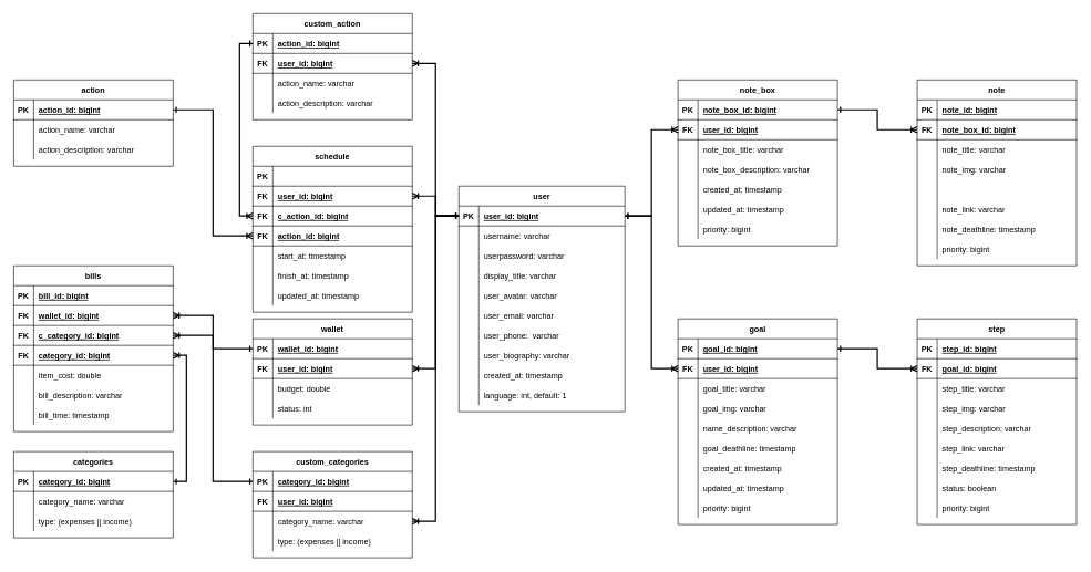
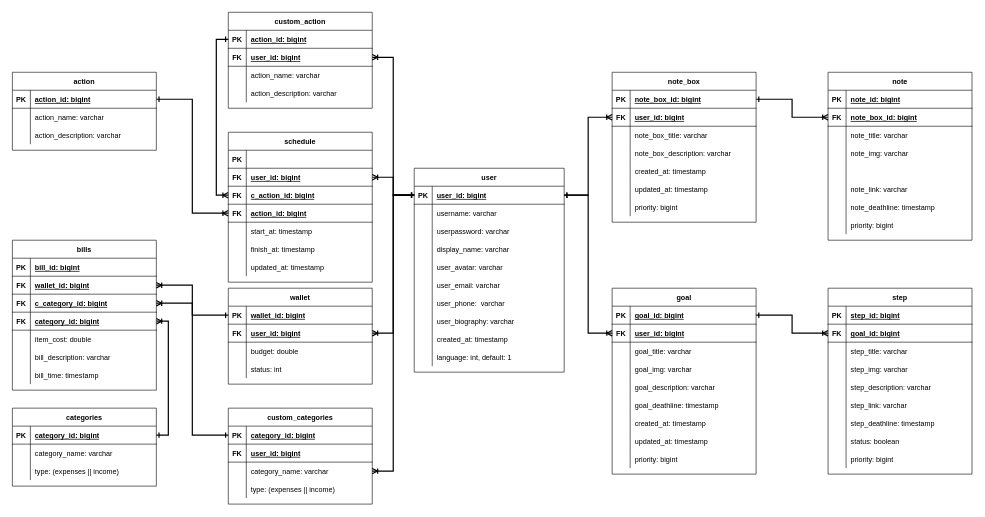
- <mxCell id="57" value="display_title: varchar" style="shape=partialRectangle;connectable=0;fillColor=none;top=0;left=0;bottom=0;right=0;align=left;spacingLeft=6;overflow=hidden;" parent="55" vertex="1"><mxGeometry x="30" width="220" height="30" as="geometry"><mxRectangle width="220" height="30" as="alternateBounds" /></mxGeometry></mxCell>
+ <mxCell id="57" value="display_name: varchar" style="shape=partialRectangle;connectable=0;fillColor=none;top=0;left=0;bottom=0;right=0;align=left;spacingLeft=6;overflow=hidden;" parent="55" vertex="1"><mxGeometry x="30" width="220" height="30" as="geometry"><mxRectangle width="220" height="30" as="alternateBounds" /></mxGeometry></mxCell>
- <mxCell id="91" value="name_description: varchar" style="shape=partialRectangle;connectable=0;fillColor=none;top=0;left=0;bottom=0;right=0;align=left;spacingLeft=6;overflow=hidden;" parent="89" vertex="1"><mxGeometry x="30" width="210" height="30" as="geometry"><mxRectangle width="210" height="30" as="alternateBounds" /></mxGeometry></mxCell>
+ <mxCell id="91" value="goal_description: varchar" style="shape=partialRectangle;connectable=0;fillColor=none;top=0;left=0;bottom=0;right=0;align=left;spacingLeft=6;overflow=hidden;" parent="89" vertex="1"><mxGeometry x="30" width="210" height="30" as="geometry"><mxRectangle width="210" height="30" as="alternateBounds" /></mxGeometry></mxCell>
